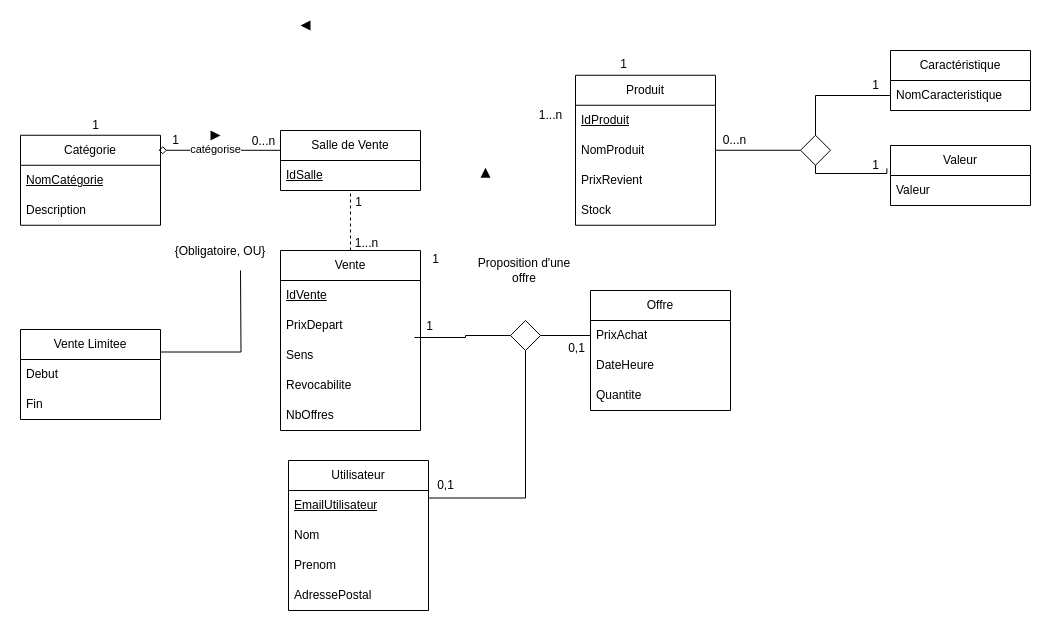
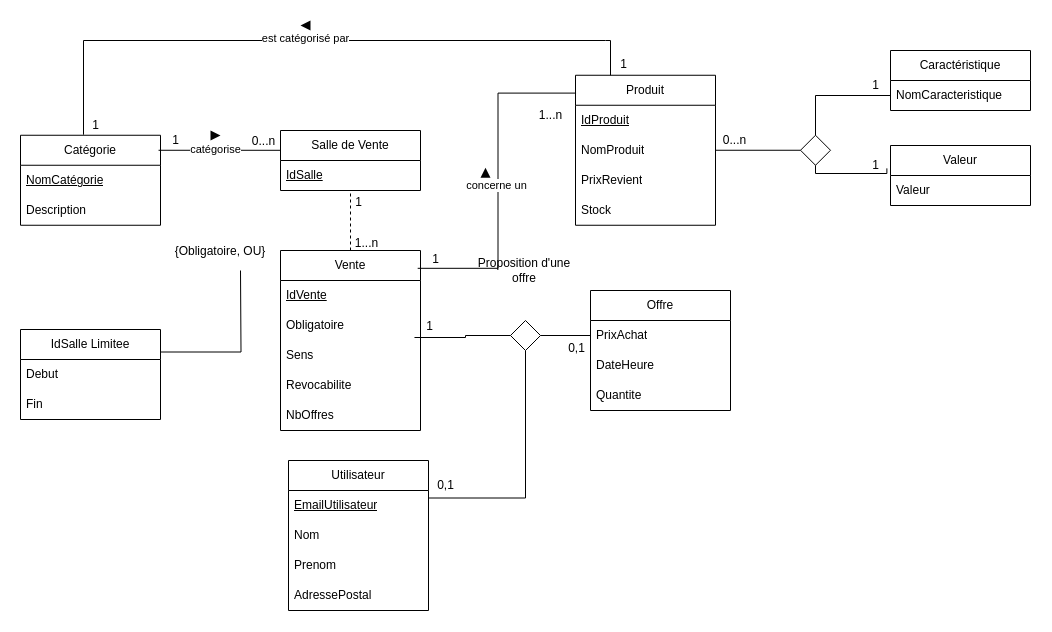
+ <mxCell id="50" style="edgeStyle=orthogonalEdgeStyle;rounded=0;orthogonalLoop=1;jettySize=auto;html=1;exitX=0.25;exitY=0;exitDx=0;exitDy=0;entryX=0.45;entryY=-0.006;entryDx=0;entryDy=0;entryPerimeter=0;endArrow=none;endFill=0;" parent="1" source="2" target="34" edge="1"><mxGeometry relative="1" as="geometry"><Array as="points"><mxPoint x="605" y="40" /><mxPoint x="143" y="40" /></Array></mxGeometry></mxCell>
+ <mxCell id="51" value="est catégorisé par" style="edgeLabel;html=1;align=center;verticalAlign=middle;resizable=0;points=[];" vertex="1" connectable="0" parent="50"><mxGeometry x="0.036" y="-3" relative="1" as="geometry"><mxPoint as="offset" /></mxGeometry></mxCell>
- <mxCell id="37" style="edgeStyle=orthogonalEdgeStyle;rounded=0;orthogonalLoop=1;jettySize=auto;html=1;exitX=0;exitY=0.25;exitDx=0;exitDy=0;entryX=0.986;entryY=0.167;entryDx=0;entryDy=0;entryPerimeter=0;endArrow=diamond;endFill=0;" parent="1" source="19" target="34" edge="1"><mxGeometry relative="1" as="geometry"><Array as="points"><mxPoint x="280" y="150" /></Array></mxGeometry></mxCell>
+ <mxCell id="37" style="edgeStyle=orthogonalEdgeStyle;rounded=0;orthogonalLoop=1;jettySize=auto;html=1;exitX=0;exitY=0.25;exitDx=0;exitDy=0;entryX=0.986;entryY=0.167;entryDx=0;entryDy=0;entryPerimeter=0;endArrow=none;endFill=0;" parent="1" source="19" target="34" edge="1"><mxGeometry relative="1" as="geometry"><Array as="points"><mxPoint x="280" y="150" /></Array></mxGeometry></mxCell>
+ <mxCell id="48" style="edgeStyle=orthogonalEdgeStyle;rounded=0;orthogonalLoop=1;jettySize=auto;html=1;exitX=0.98;exitY=0.099;exitDx=0;exitDy=0;entryX=0.004;entryY=0.119;entryDx=0;entryDy=0;entryPerimeter=0;exitPerimeter=0;endArrow=none;endFill=0;" parent="1" source="12" target="2" edge="1"><mxGeometry relative="1" as="geometry" /></mxCell>
+ <mxCell id="49" value="concerne un" style="edgeLabel;html=1;align=center;verticalAlign=middle;resizable=0;points=[];" vertex="1" connectable="0" parent="48"><mxGeometry x="-0.016" y="3" relative="1" as="geometry"><mxPoint x="1" as="offset" /></mxGeometry></mxCell>
- <mxCell id="14" value="PrixDepart" style="text;strokeColor=none;fillColor=none;align=left;verticalAlign=middle;spacingLeft=4;spacingRight=4;overflow=hidden;points=[[0,0.5],[1,0.5]];portConstraint=eastwest;rotatable=0;whiteSpace=wrap;html=1;" parent="12" vertex="1"><mxGeometry y="60" width="140" height="30" as="geometry" /></mxCell>
+ <mxCell id="14" value="Obligatoire" style="text;strokeColor=none;fillColor=none;align=left;verticalAlign=middle;spacingLeft=4;spacingRight=4;overflow=hidden;points=[[0,0.5],[1,0.5]];portConstraint=eastwest;rotatable=0;whiteSpace=wrap;html=1;" parent="12" vertex="1"><mxGeometry y="60" width="140" height="30" as="geometry" /></mxCell>
- <mxCell id="8" value="Vente Limitee" style="swimlane;fontStyle=0;childLayout=stackLayout;horizontal=1;startSize=30;horizontalStack=0;resizeParent=1;resizeParentMax=0;resizeLast=0;collapsible=1;marginBottom=0;whiteSpace=wrap;html=1;" parent="1" vertex="1"><mxGeometry x="20" y="329" width="140" height="90" as="geometry" /></mxCell>
+ <mxCell id="8" value="IdSalle Limitee" style="swimlane;fontStyle=0;childLayout=stackLayout;horizontal=1;startSize=30;horizontalStack=0;resizeParent=1;resizeParentMax=0;resizeLast=0;collapsible=1;marginBottom=0;whiteSpace=wrap;html=1;" parent="1" vertex="1"><mxGeometry x="20" y="329" width="140" height="90" as="geometry" /></mxCell>
